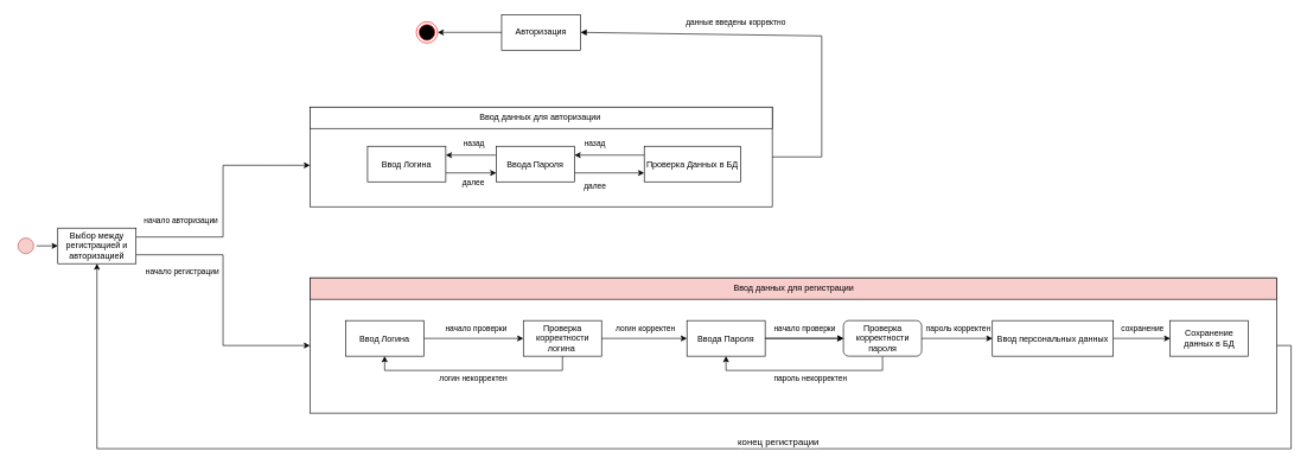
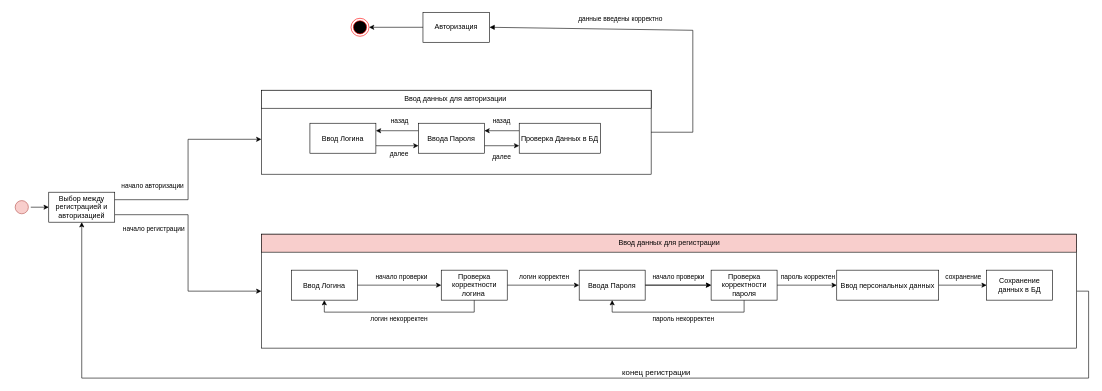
- <mxCell id="16" value="Проверка Данных в БД" style="align=center;" vertex="1" parent="1"><mxGeometry x="904.5" y="205" width="135.5" height="50" as="geometry" /></mxCell>
+ <mxCell id="16" value="Проверка Данных в БД" style="align=center;" vertex="1" parent="1"><mxGeometry x="864.5" y="205" width="135.5" height="50" as="geometry" /></mxCell>
- <mxCell id="51" value="Проверка корректности пароля" style="html=1;whiteSpace=wrap;rounded=1;" vertex="1" parent="1"><mxGeometry x="1184.5" y="450" width="110" height="50" as="geometry" /></mxCell>
+ <mxCell id="51" value="Проверка корректности пароля" style="html=1;whiteSpace=wrap;" vertex="1" parent="1"><mxGeometry x="1184.5" y="450" width="110" height="50" as="geometry" /></mxCell>
